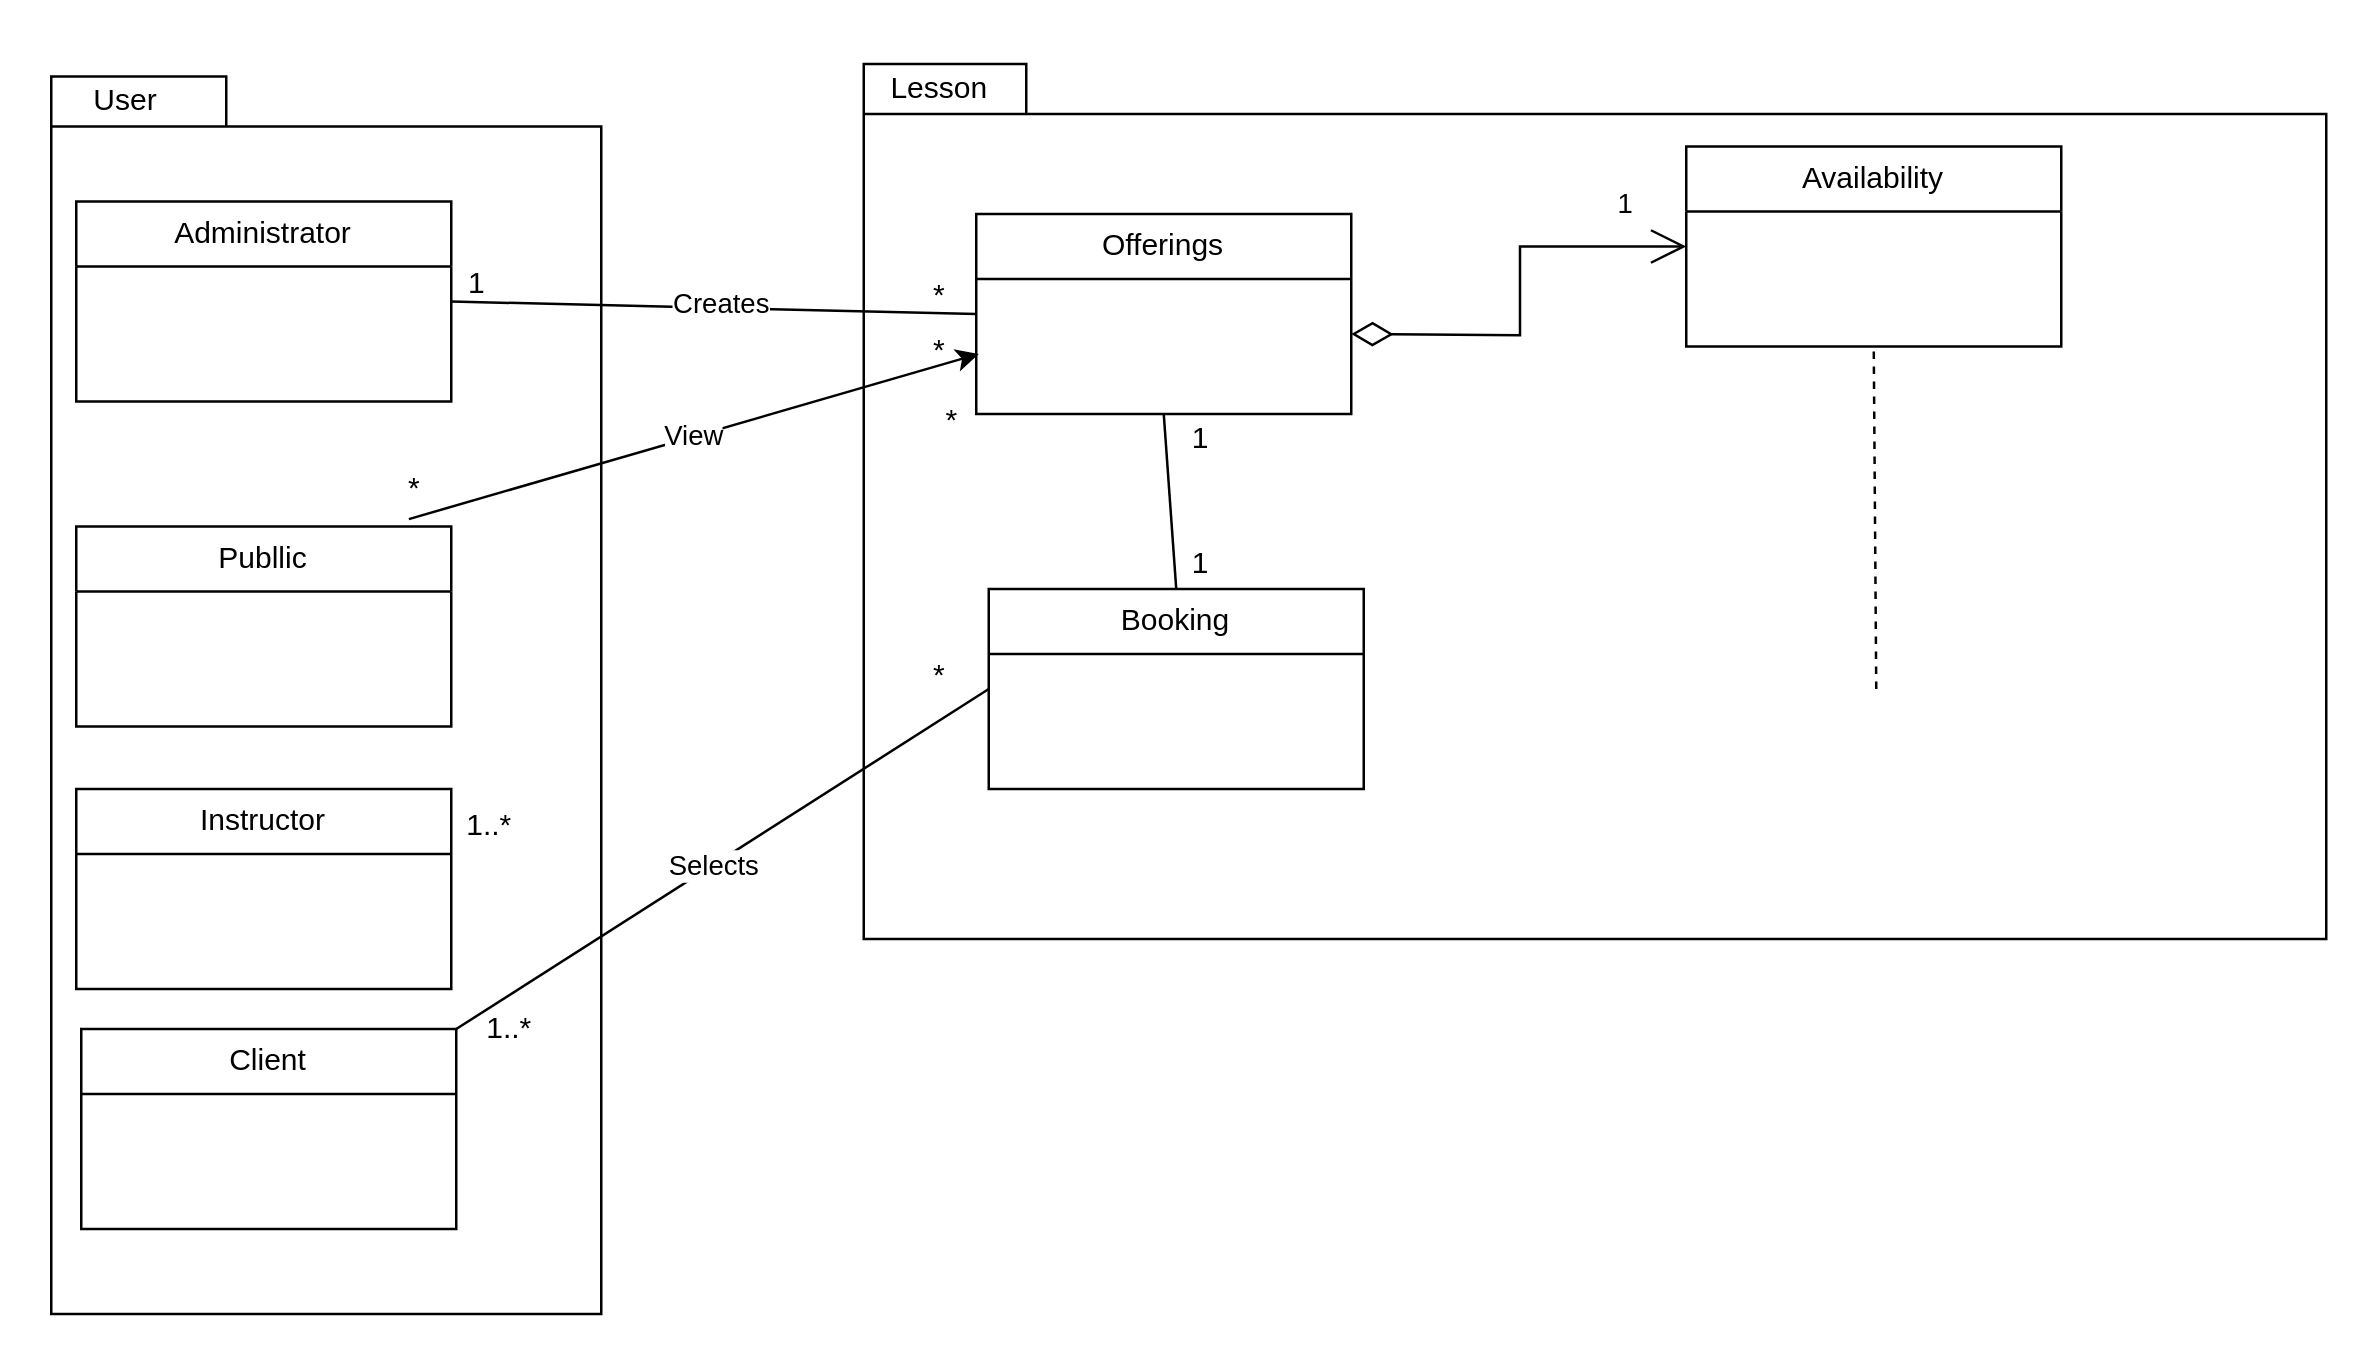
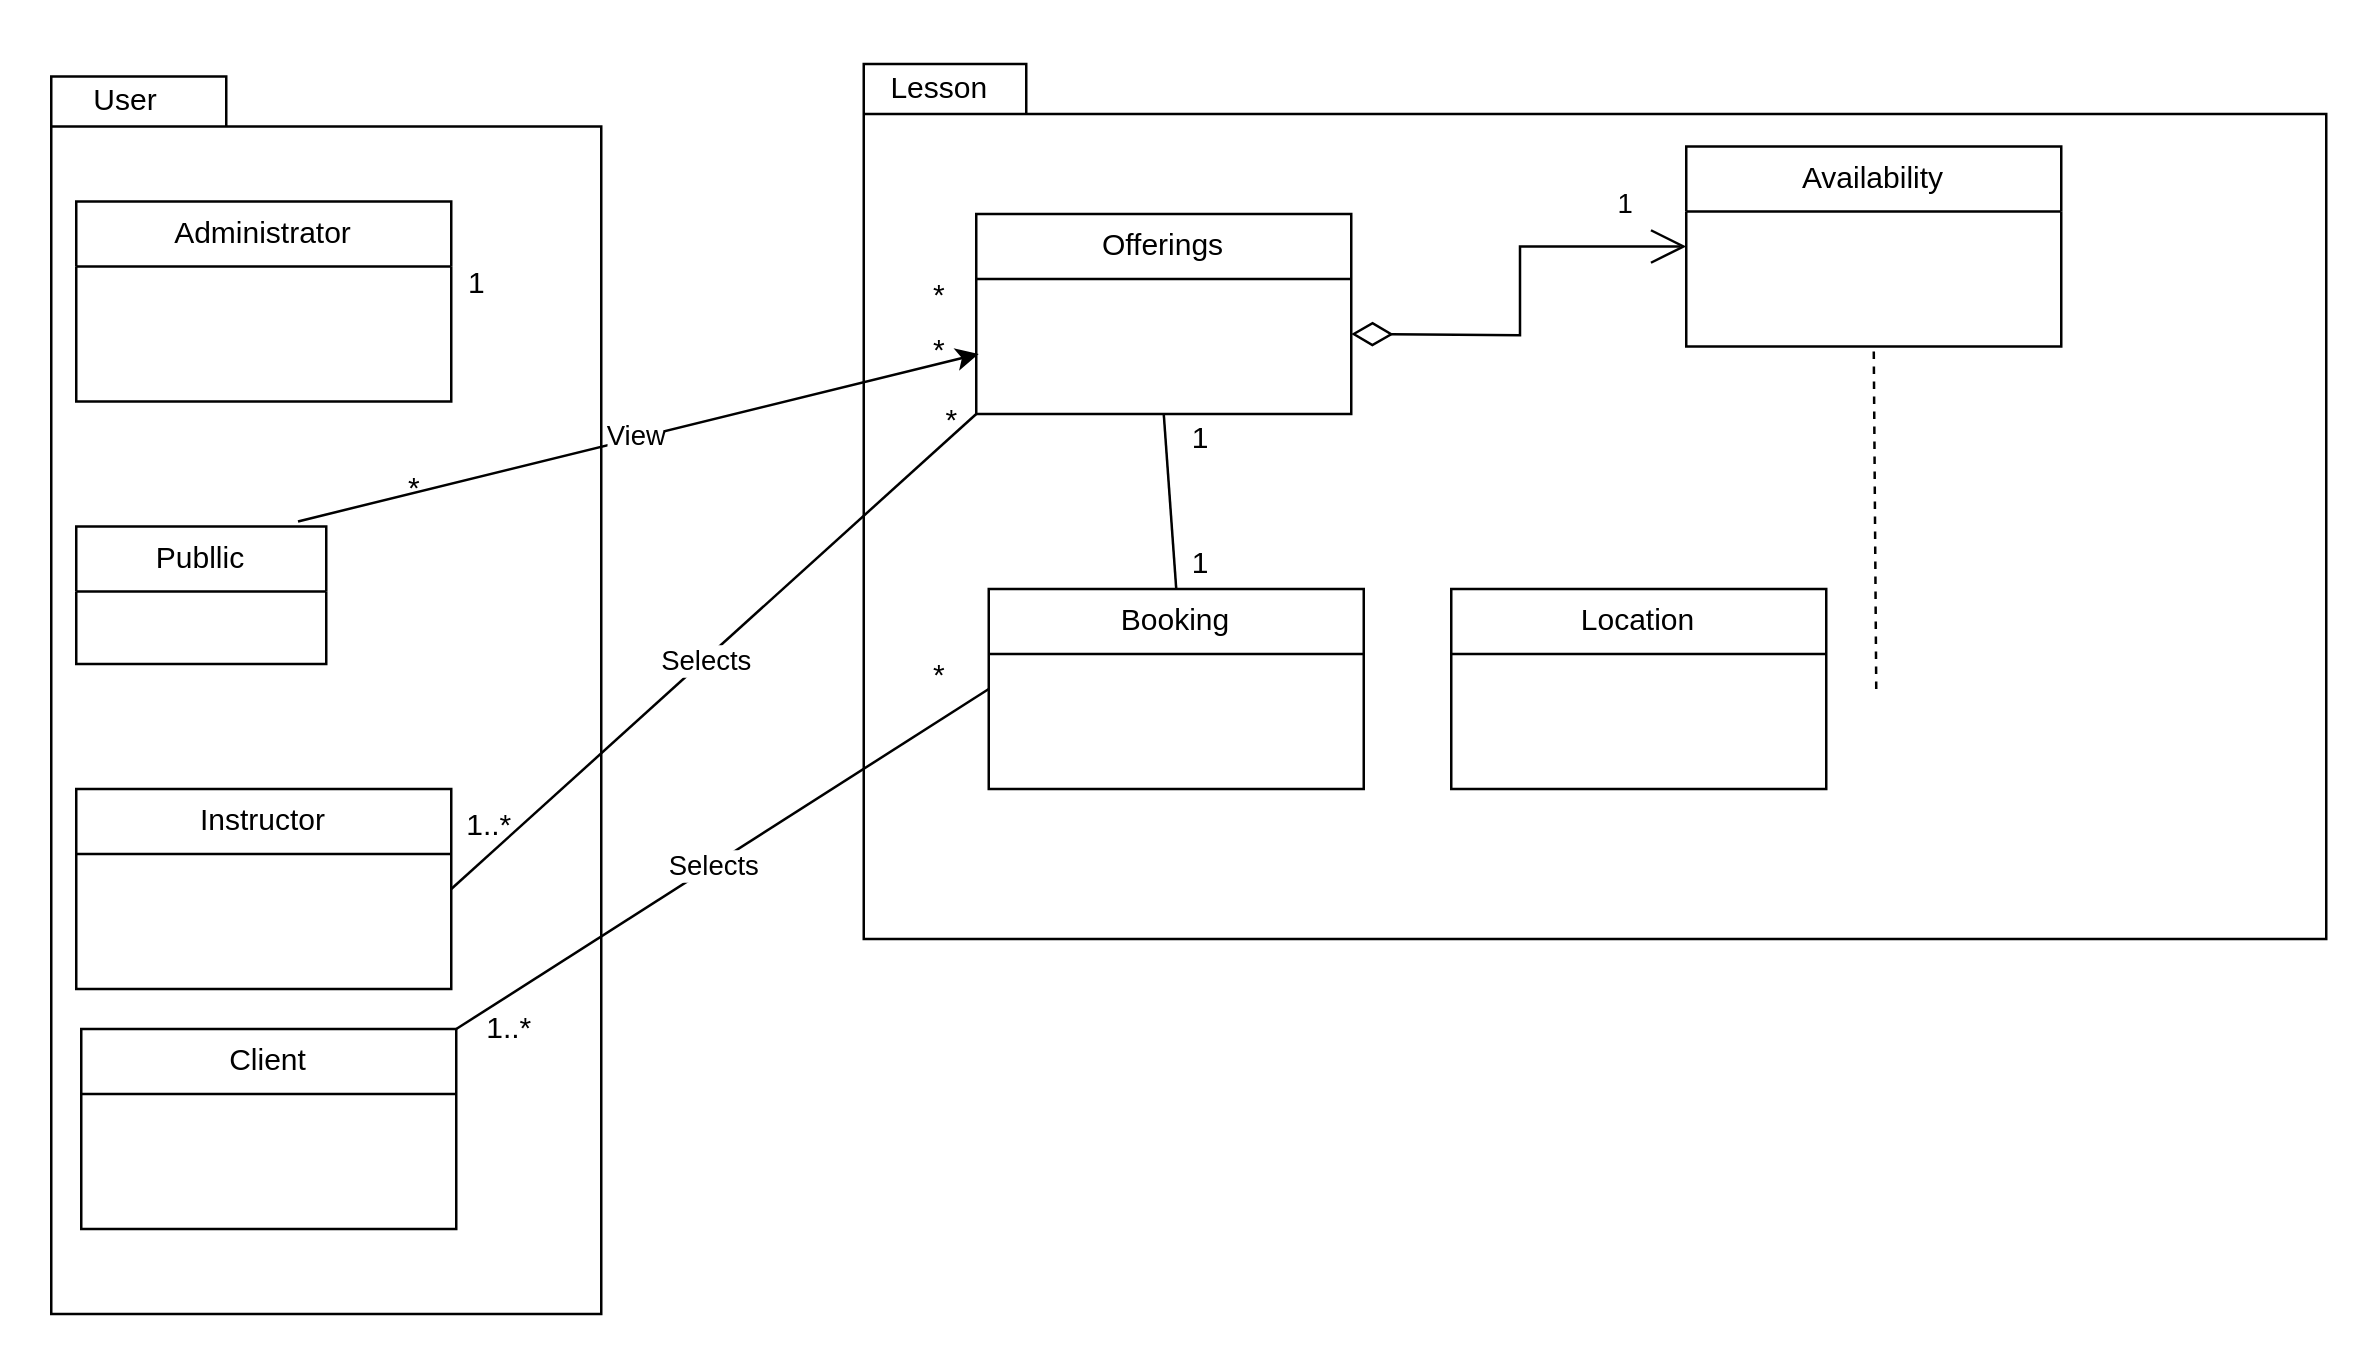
- <mxCell id="9" value="" style="endArrow=none;html=1;rounded=0;exitX=1;exitY=0.5;exitDx=0;exitDy=0;entryX=0;entryY=0.5;entryDx=0;entryDy=0;" parent="1" source="4" target="6" edge="1"><mxGeometry width="50" height="50" relative="1" as="geometry"><mxPoint x="370" y="265" as="sourcePoint" /><mxPoint x="420" y="215" as="targetPoint" /></mxGeometry></mxCell>
- <mxCell id="10" value="Creates" style="edgeLabel;html=1;align=center;verticalAlign=middle;resizable=0;points=[];" parent="9" vertex="1" connectable="0"><mxGeometry x="0.015" y="2" relative="1" as="geometry"><mxPoint as="offset" /></mxGeometry></mxCell>
+ <mxCell id="11" value="" style="endArrow=none;html=1;rounded=0;exitX=1;exitY=0.5;exitDx=0;exitDy=0;entryX=0;entryY=1;entryDx=0;entryDy=0;" parent="1" source="5" target="6" edge="1"><mxGeometry width="50" height="50" relative="1" as="geometry"><mxPoint x="370" y="265" as="sourcePoint" /><mxPoint x="330" y="165" as="targetPoint" /></mxGeometry></mxCell>
+ <mxCell id="12" value="Selects" style="edgeLabel;html=1;align=center;verticalAlign=middle;resizable=0;points=[];" parent="11" vertex="1" connectable="0"><mxGeometry x="-0.033" relative="1" as="geometry"><mxPoint as="offset" /></mxGeometry></mxCell>
- <mxCell id="13" value="Publlic" style="swimlane;fontStyle=0;childLayout=stackLayout;horizontal=1;startSize=26;fillColor=none;horizontalStack=0;resizeParent=1;resizeParentMax=0;resizeLast=0;collapsible=1;marginBottom=0;whiteSpace=wrap;html=1;" parent="1" vertex="1"><mxGeometry x="30" y="210" width="150" height="80" as="geometry" /></mxCell>
+ <mxCell id="13" value="Publlic" style="swimlane;fontStyle=0;childLayout=stackLayout;horizontal=1;startSize=26;fillColor=none;horizontalStack=0;resizeParent=1;resizeParentMax=0;resizeLast=0;collapsible=1;marginBottom=0;whiteSpace=wrap;html=1;" parent="1" vertex="1"><mxGeometry x="30" y="210" width="100" height="55" as="geometry" /></mxCell>
+ <mxCell id="8" value="Location" style="swimlane;fontStyle=0;childLayout=stackLayout;horizontal=1;startSize=26;fillColor=none;horizontalStack=0;resizeParent=1;resizeParentMax=0;resizeLast=0;collapsible=1;marginBottom=0;whiteSpace=wrap;html=1;" parent="1" vertex="1"><mxGeometry x="580" y="235" width="150" height="80" as="geometry" /></mxCell>
